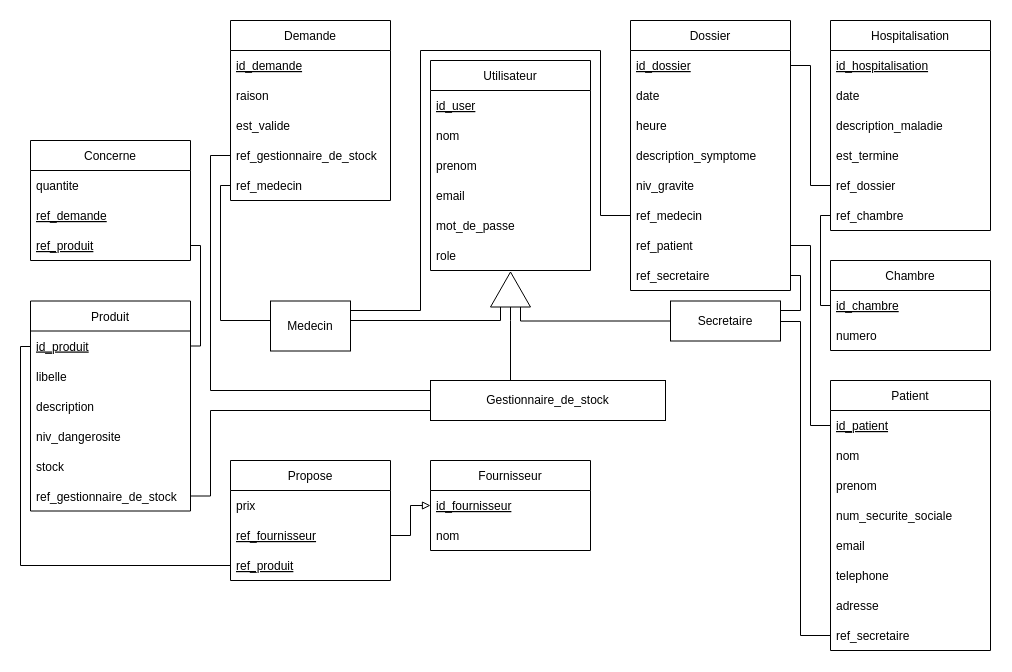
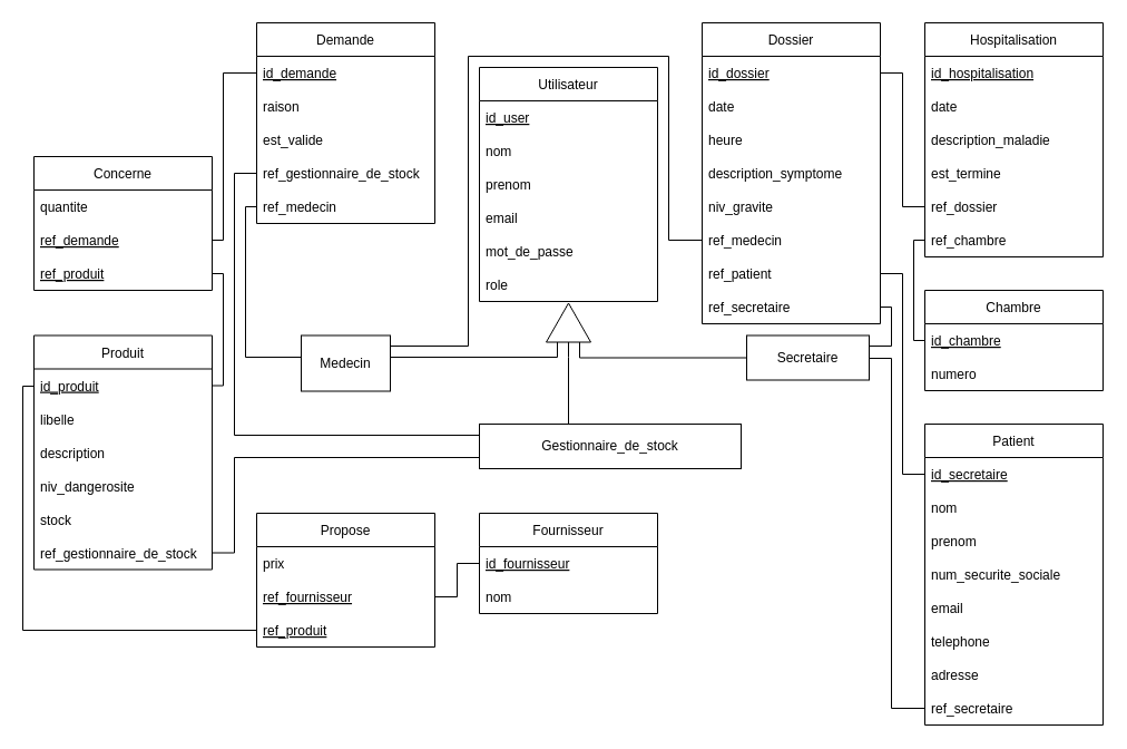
+ <mxCell id="80" style="edgeStyle=orthogonalEdgeStyle;rounded=0;orthogonalLoop=1;jettySize=auto;html=1;endArrow=none;endFill=0;" edge="1" parent="1" source="67" target="38"><mxGeometry relative="1" as="geometry"><Array as="points"><mxPoint x="200" y="215" /><mxPoint x="200" y="65" /></Array></mxGeometry></mxCell>
- <mxCell id="10" value="id_patient" style="text;strokeColor=none;fillColor=none;align=left;verticalAlign=middle;spacingLeft=4;spacingRight=4;overflow=hidden;points=[[0,0.5],[1,0.5]];portConstraint=eastwest;rotatable=0;fontStyle=4" parent="9" vertex="1"><mxGeometry y="30" width="160" height="30" as="geometry" /></mxCell>
+ <mxCell id="10" value="id_secretaire" style="text;strokeColor=none;fillColor=none;align=left;verticalAlign=middle;spacingLeft=4;spacingRight=4;overflow=hidden;points=[[0,0.5],[1,0.5]];portConstraint=eastwest;rotatable=0;fontStyle=4" parent="9" vertex="1"><mxGeometry y="30" width="160" height="30" as="geometry" /></mxCell>
- <mxCell id="75" style="edgeStyle=orthogonalEdgeStyle;rounded=0;orthogonalLoop=1;jettySize=auto;html=1;endArrow=block;endFill=0;" edge="1" parent="1" source="72" target="60"><mxGeometry relative="1" as="geometry" /></mxCell>
+ <mxCell id="75" style="edgeStyle=orthogonalEdgeStyle;rounded=0;orthogonalLoop=1;jettySize=auto;html=1;endArrow=none;endFill=0;" edge="1" parent="1" source="72" target="60"><mxGeometry relative="1" as="geometry" /></mxCell>
